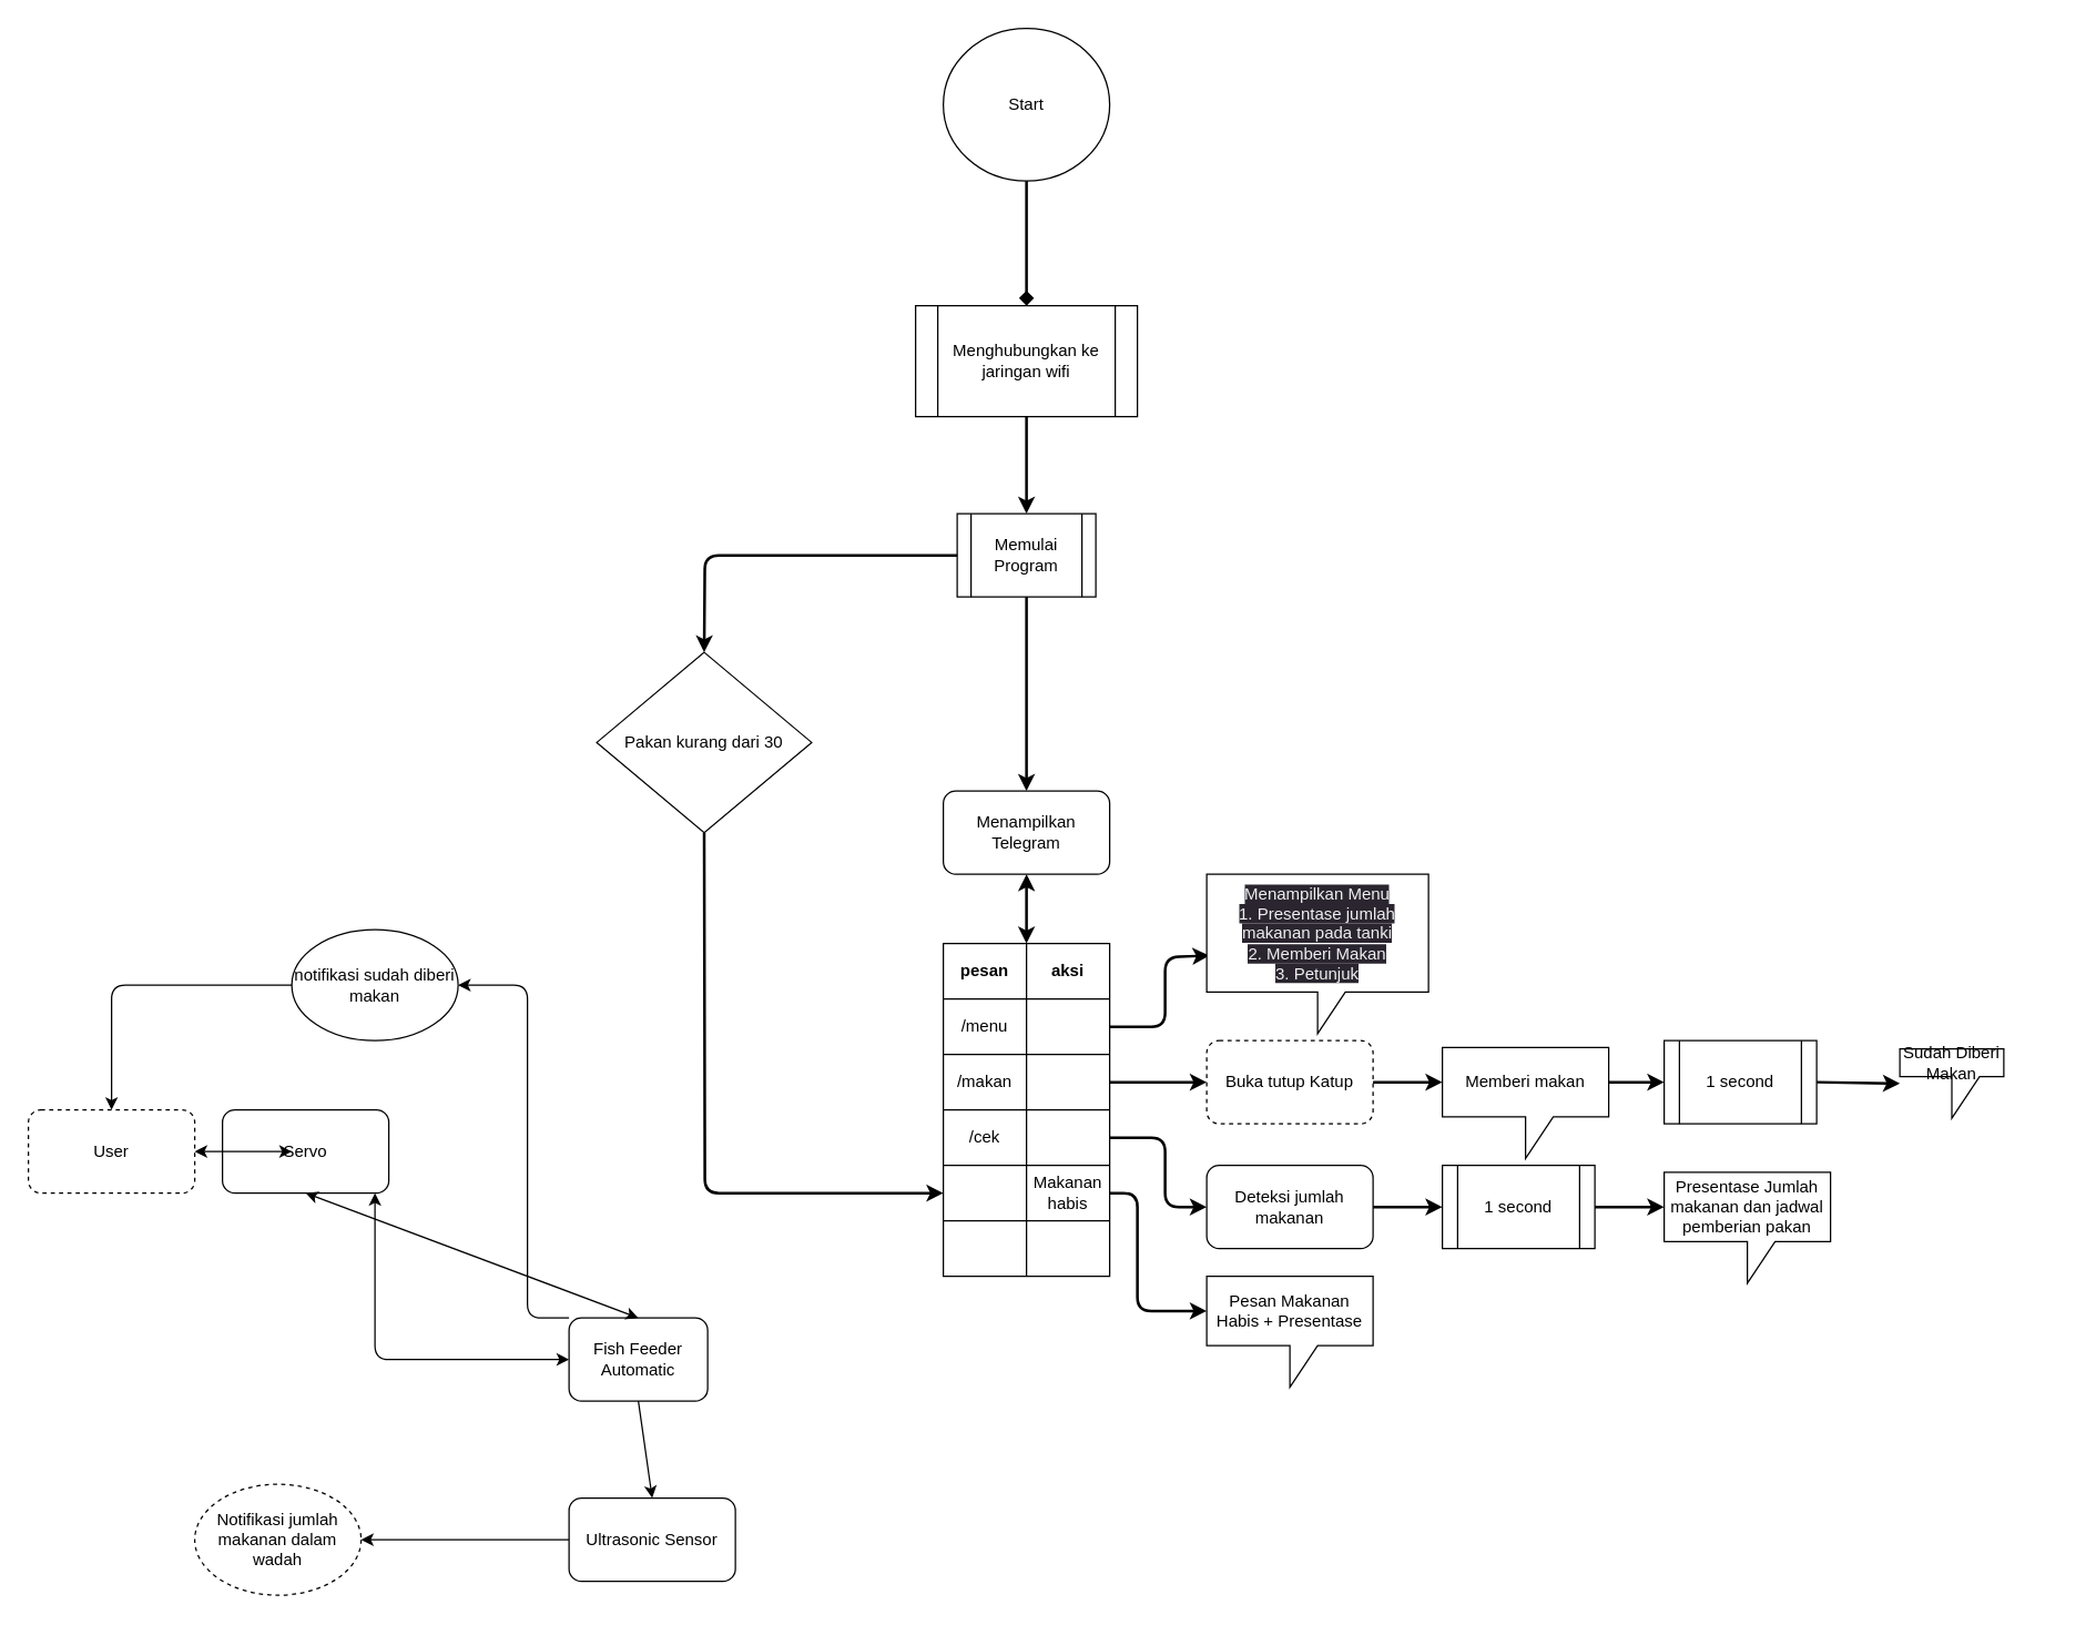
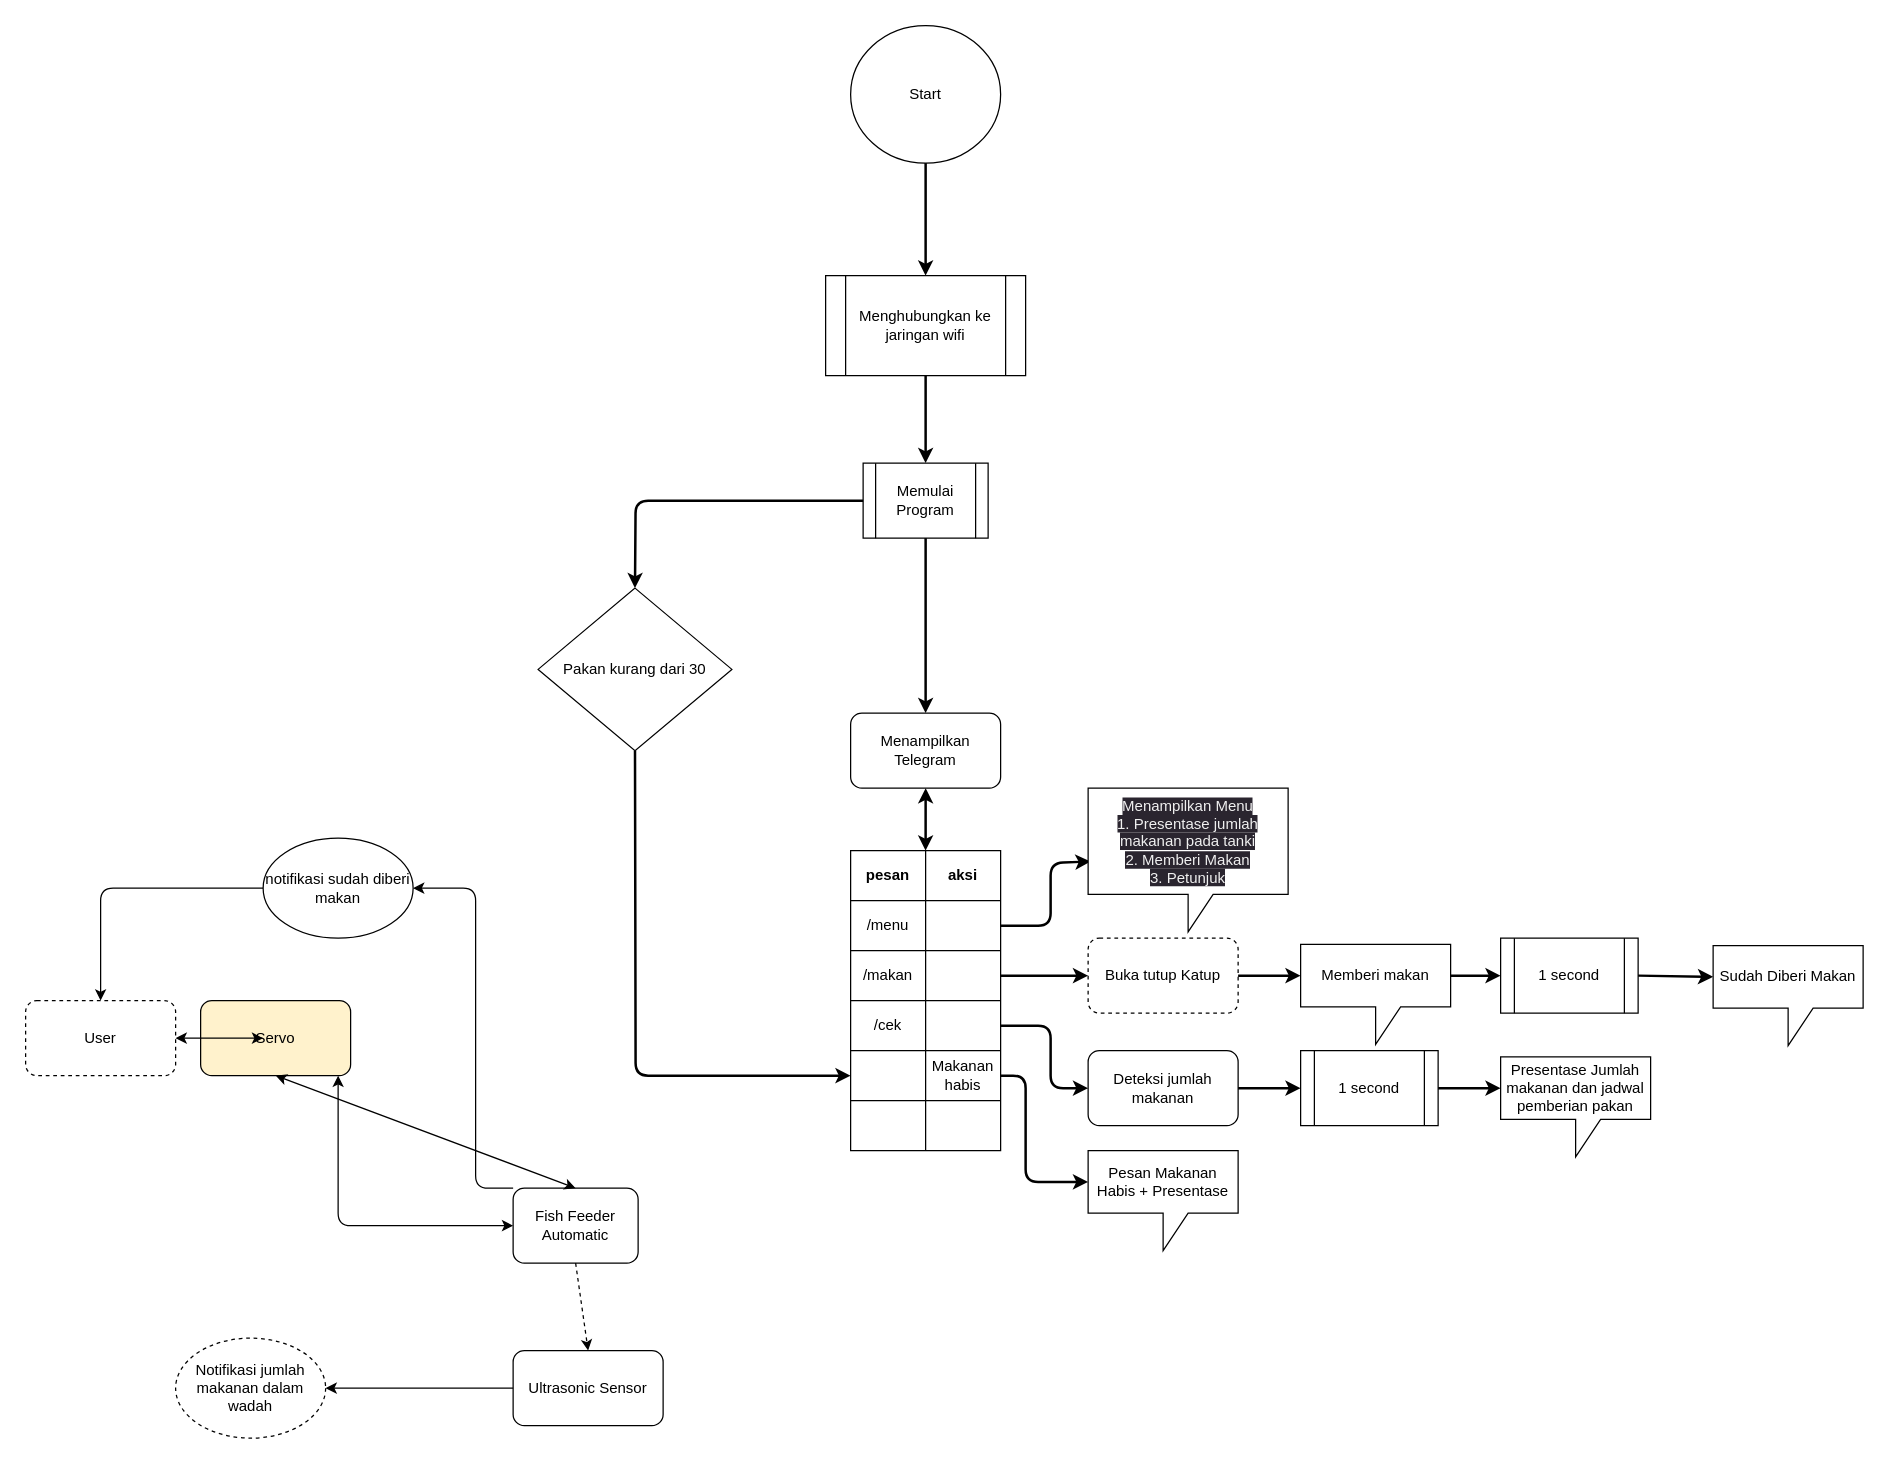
- <mxCell id="56" value="" style="endArrow=diamond;html=1;strokeWidth=2;exitX=0.5;exitY=1;exitDx=0;exitDy=0;entryX=0.5;entryY=0;entryDx=0;entryDy=0;" parent="1" source="54" target="55" edge="1"><mxGeometry width="50" height="50" relative="1" as="geometry"><mxPoint x="750" y="290" as="sourcePoint" /><mxPoint x="800" y="240" as="targetPoint" /></mxGeometry></mxCell>
+ <mxCell id="56" value="" style="endArrow=classic;html=1;strokeWidth=2;exitX=0.5;exitY=1;exitDx=0;exitDy=0;entryX=0.5;entryY=0;entryDx=0;entryDy=0;" parent="1" source="54" target="55" edge="1"><mxGeometry width="50" height="50" relative="1" as="geometry"><mxPoint x="750" y="290" as="sourcePoint" /><mxPoint x="800" y="240" as="targetPoint" /></mxGeometry></mxCell>
- <mxCell id="41" value="Sudah Diberi Makan" style="shape=callout;whiteSpace=wrap;html=1;perimeter=calloutPerimeter;" parent="1" vertex="1"><mxGeometry x="1370" y="756" width="75" height="50" as="geometry" /></mxCell>
+ <mxCell id="41" value="Sudah Diberi Makan" style="shape=callout;whiteSpace=wrap;html=1;perimeter=calloutPerimeter;" parent="1" vertex="1"><mxGeometry x="1370" y="756" width="120" height="80" as="geometry" /></mxCell>
- <mxCell id="3" value="Servo" style="rounded=1;whiteSpace=wrap;html=1;" parent="1" vertex="1"><mxGeometry x="160" y="800" width="120" height="60" as="geometry" /></mxCell>
+ <mxCell id="3" value="Servo" style="rounded=1;whiteSpace=wrap;html=1;fillColor=#fff2cc;" parent="1" vertex="1"><mxGeometry x="160" y="800" width="120" height="60" as="geometry" /></mxCell>
- <mxCell id="6" value="" style="endArrow=classic;html=1;entryX=0.5;entryY=0;entryDx=0;entryDy=0;exitX=0.5;exitY=1;exitDx=0;exitDy=0;" parent="1" source="2" target="4" edge="1"><mxGeometry width="50" height="50" relative="1" as="geometry"><mxPoint x="480" y="960" as="sourcePoint" /><mxPoint x="480" y="890" as="targetPoint" /></mxGeometry></mxCell>
+ <mxCell id="6" value="" style="endArrow=classic;html=1;entryX=0.5;entryY=0;entryDx=0;entryDy=0;exitX=0.5;exitY=1;exitDx=0;exitDy=0;dashed=1;" parent="1" source="2" target="4" edge="1"><mxGeometry width="50" height="50" relative="1" as="geometry"><mxPoint x="480" y="960" as="sourcePoint" /><mxPoint x="480" y="890" as="targetPoint" /></mxGeometry></mxCell>
